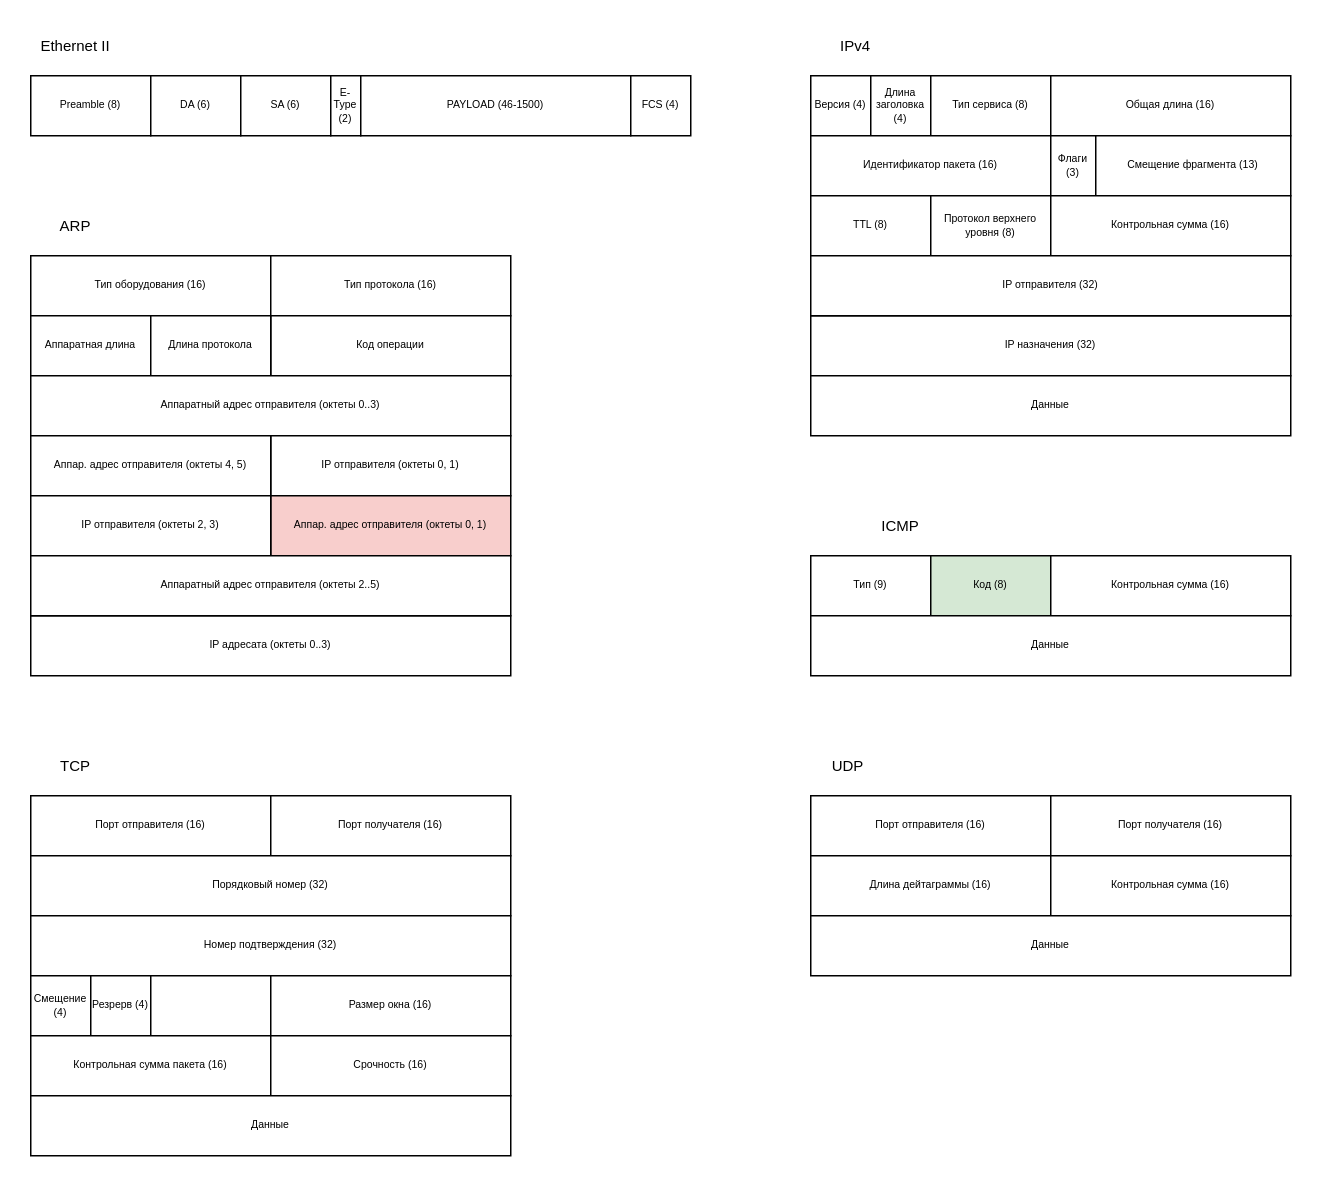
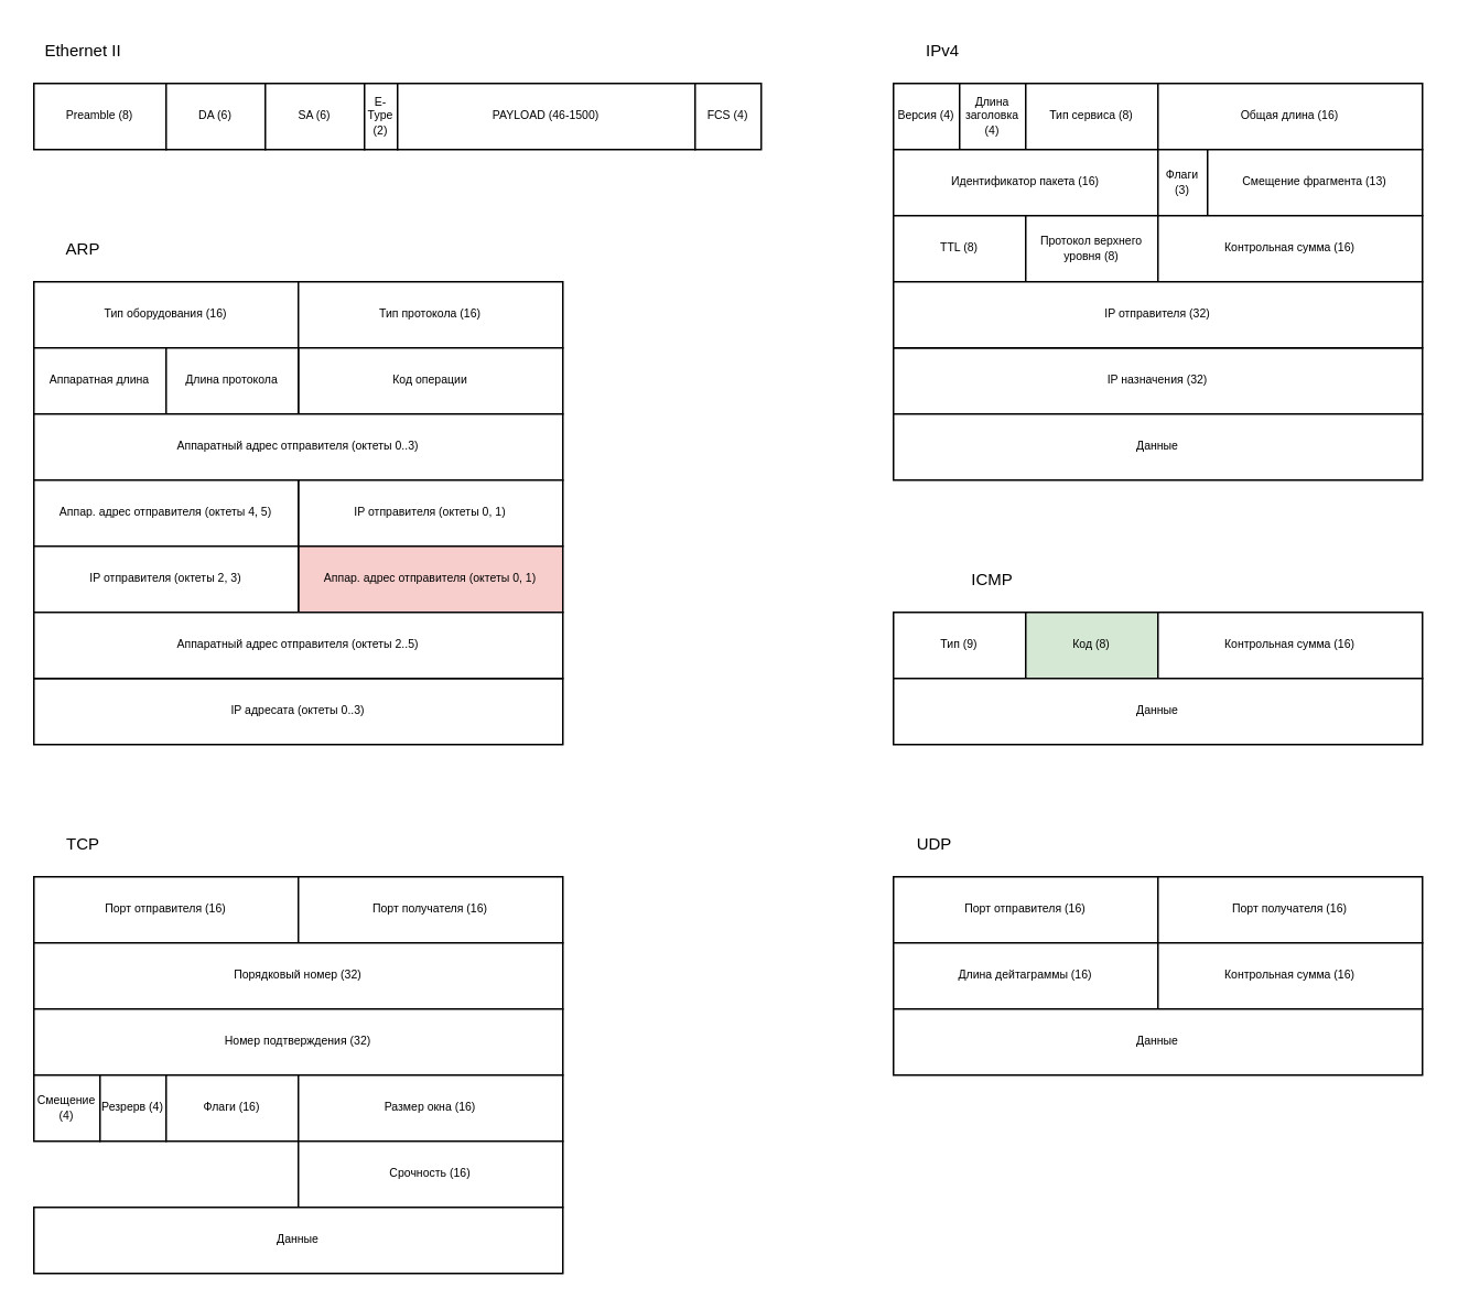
+ <mxCell id="47" value="Флаги (16)" style="rounded=0;whiteSpace=wrap;html=1;fontSize=7;" parent="1" vertex="1"><mxGeometry x="100" y="650" width="80" height="40" as="geometry" /></mxCell>
- <mxCell id="49" value="Контрольная сумма пакета (16)" style="rounded=0;whiteSpace=wrap;html=1;fontSize=7;" parent="1" vertex="1"><mxGeometry x="20" y="690" width="160" height="40" as="geometry" /></mxCell>
